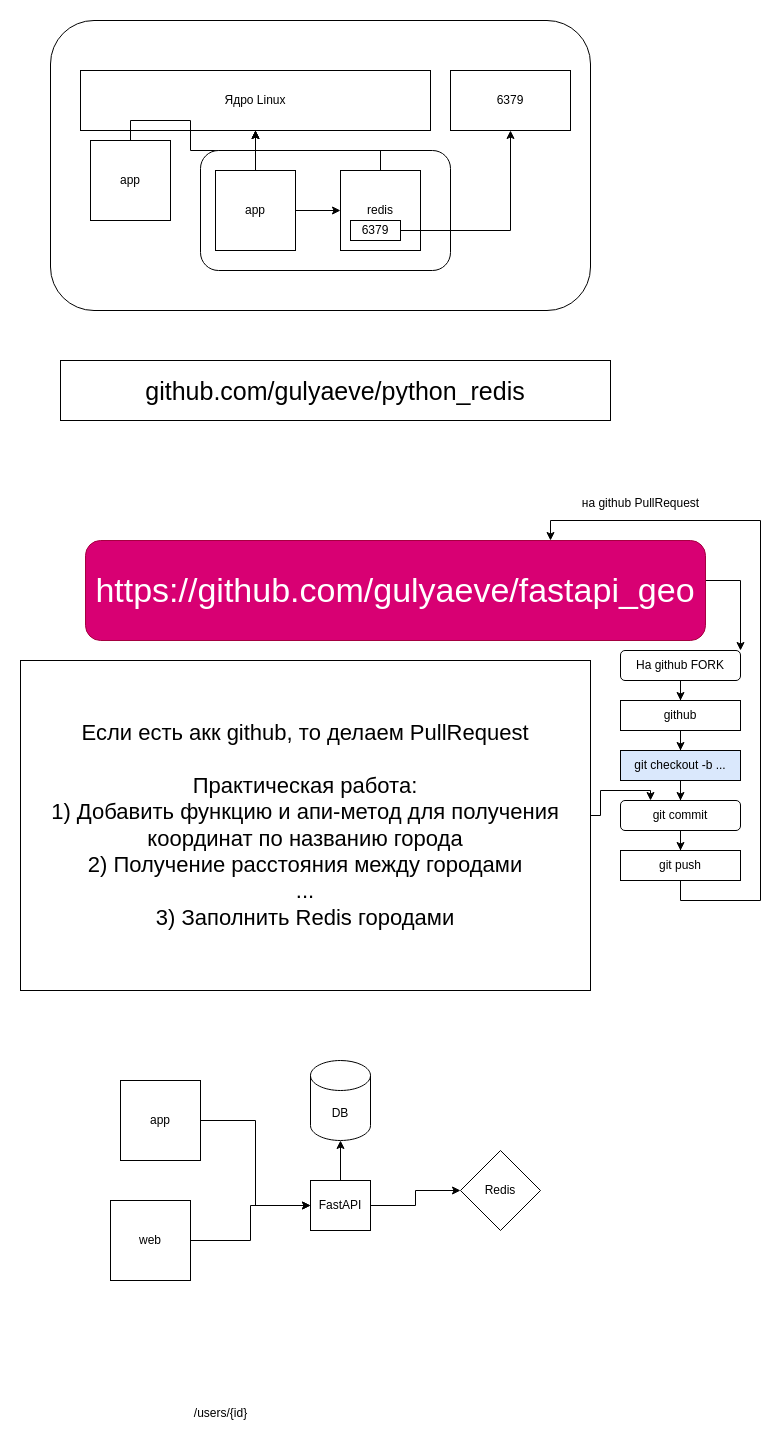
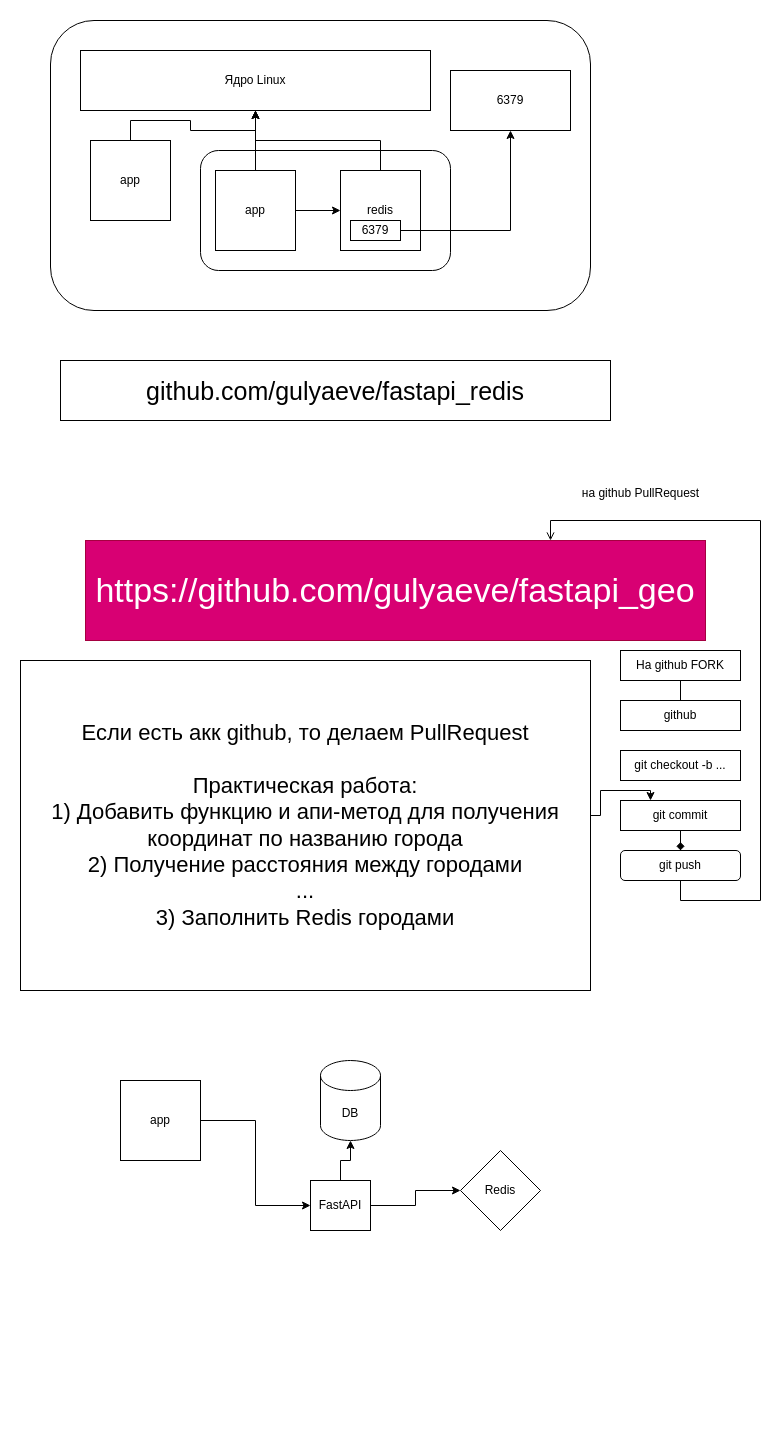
- <mxCell id="3" value="Ядро Linux" style="rounded=0;whiteSpace=wrap;html=1;" parent="1" vertex="1"><mxGeometry x="80" y="70" width="350" height="60" as="geometry" /></mxCell>
+ <mxCell id="3" value="Ядро Linux" style="rounded=0;whiteSpace=wrap;html=1;" parent="1" vertex="1"><mxGeometry x="80" y="50" width="350" height="60" as="geometry" /></mxCell>
- <mxCell id="15" value="&lt;font style=&quot;font-size: 25px;&quot;&gt;github.com/gulyaeve/python_redis&lt;/font&gt;" style="whiteSpace=wrap;html=1;" parent="1" vertex="1"><mxGeometry x="60" y="360" width="550" height="60" as="geometry" /></mxCell>
+ <mxCell id="15" value="&lt;font style=&quot;font-size: 25px;&quot;&gt;github.com/gulyaeve/fastapi_redis&lt;/font&gt;" style="whiteSpace=wrap;html=1;" parent="1" vertex="1"><mxGeometry x="60" y="360" width="550" height="60" as="geometry" /></mxCell>
- <mxCell id="30" value="на github PullRequest" style="text;html=1;align=center;verticalAlign=middle;resizable=0;points=[];autosize=1;strokeColor=none;fillColor=none;" vertex="1" parent="1"><mxGeometry x="570" y="488" width="140" height="30" as="geometry" /></mxCell>
+ <mxCell id="30" value="на github PullRequest" style="text;html=1;align=center;verticalAlign=middle;resizable=0;points=[];autosize=1;strokeColor=none;fillColor=none;" vertex="1" parent="1"><mxGeometry x="570" y="478" width="140" height="30" as="geometry" /></mxCell>
- <mxCell id="28" style="edgeStyle=orthogonalEdgeStyle;rounded=0;orthogonalLoop=1;jettySize=auto;html=1;entryX=0.75;entryY=0;entryDx=0;entryDy=0;" edge="1" parent="1" source="29" target="17"><mxGeometry relative="1" as="geometry"><Array as="points"><mxPoint x="680" y="900" /><mxPoint x="760" y="900" /><mxPoint x="760" y="520" /><mxPoint x="550" y="520" /></Array></mxGeometry></mxCell>
+ <mxCell id="28" style="edgeStyle=orthogonalEdgeStyle;rounded=0;orthogonalLoop=1;jettySize=auto;html=1;entryX=0.75;entryY=0;entryDx=0;entryDy=0;endArrow=open;" edge="1" parent="1" source="29" target="17"><mxGeometry relative="1" as="geometry"><Array as="points"><mxPoint x="680" y="900" /><mxPoint x="760" y="900" /><mxPoint x="760" y="520" /><mxPoint x="550" y="520" /></Array></mxGeometry></mxCell>
- <mxCell id="17" value="&lt;font style=&quot;font-size: 34px;&quot;&gt;https://github.com/gulyaeve/fastapi_geo&lt;/font&gt;" style="whiteSpace=wrap;html=1;fillColor=#d80073;fontColor=#ffffff;strokeColor=#A50040;rounded=1;" vertex="1" parent="1"><mxGeometry x="85" y="540" width="620" height="100" as="geometry" /></mxCell>
+ <mxCell id="17" value="&lt;font style=&quot;font-size: 34px;&quot;&gt;https://github.com/gulyaeve/fastapi_geo&lt;/font&gt;" style="whiteSpace=wrap;html=1;fillColor=#d80073;fontColor=#ffffff;strokeColor=#A50040;" vertex="1" parent="1"><mxGeometry x="85" y="540" width="620" height="100" as="geometry" /></mxCell>
- <mxCell id="16" style="edgeStyle=orthogonalEdgeStyle;rounded=0;orthogonalLoop=1;jettySize=auto;html=1;entryX=1;entryY=0;entryDx=0;entryDy=0;" edge="1" parent="1" source="17" target="21"><mxGeometry relative="1" as="geometry"><Array as="points"><mxPoint x="740" y="580" /></Array></mxGeometry></mxCell>
- <mxCell id="21" value="На github FORK" style="whiteSpace=wrap;html=1;rounded=1;" vertex="1" parent="1"><mxGeometry x="620" y="650" width="120" height="30" as="geometry" /></mxCell>
+ <mxCell id="21" value="На github FORK" style="rounded=0;whiteSpace=wrap;html=1;" vertex="1" parent="1"><mxGeometry x="620" y="650" width="120" height="30" as="geometry" /></mxCell>
- <mxCell id="20" style="edgeStyle=orthogonalEdgeStyle;rounded=0;orthogonalLoop=1;jettySize=auto;html=1;entryX=0.5;entryY=0;entryDx=0;entryDy=0;" edge="1" parent="1" source="21" target="23"><mxGeometry relative="1" as="geometry" /></mxCell>
+ <mxCell id="20" style="edgeStyle=orthogonalEdgeStyle;rounded=0;orthogonalLoop=1;jettySize=auto;html=1;entryX=0.5;entryY=0;entryDx=0;entryDy=0;endArrow=none;" edge="1" parent="1" source="21" target="23"><mxGeometry relative="1" as="geometry" /></mxCell>
- <mxCell id="22" style="edgeStyle=orthogonalEdgeStyle;rounded=0;orthogonalLoop=1;jettySize=auto;html=1;entryX=0.5;entryY=0;entryDx=0;entryDy=0;" edge="1" parent="1" source="23" target="25"><mxGeometry relative="1" as="geometry" /></mxCell>
- <mxCell id="25" value="git checkout -b ..." style="rounded=0;whiteSpace=wrap;html=1;fillColor=#dae8fc;" vertex="1" parent="1"><mxGeometry x="620" y="750" width="120" height="30" as="geometry" /></mxCell>
+ <mxCell id="25" value="git checkout -b ..." style="rounded=0;whiteSpace=wrap;html=1;" vertex="1" parent="1"><mxGeometry x="620" y="750" width="120" height="30" as="geometry" /></mxCell>
- <mxCell id="24" style="edgeStyle=orthogonalEdgeStyle;rounded=0;orthogonalLoop=1;jettySize=auto;html=1;entryX=0.5;entryY=0;entryDx=0;entryDy=0;" edge="1" parent="1" source="25" target="27"><mxGeometry relative="1" as="geometry" /></mxCell>
- <mxCell id="27" value="git commit" style="whiteSpace=wrap;html=1;rounded=1;" vertex="1" parent="1"><mxGeometry x="620" y="800" width="120" height="30" as="geometry" /></mxCell>
+ <mxCell id="27" value="git commit" style="rounded=0;whiteSpace=wrap;html=1;" vertex="1" parent="1"><mxGeometry x="620" y="800" width="120" height="30" as="geometry" /></mxCell>
- <mxCell id="26" style="edgeStyle=orthogonalEdgeStyle;rounded=0;orthogonalLoop=1;jettySize=auto;html=1;entryX=0.5;entryY=0;entryDx=0;entryDy=0;" edge="1" parent="1" source="27" target="29"><mxGeometry relative="1" as="geometry" /></mxCell>
+ <mxCell id="26" style="edgeStyle=orthogonalEdgeStyle;rounded=0;orthogonalLoop=1;jettySize=auto;html=1;entryX=0.5;entryY=0;entryDx=0;entryDy=0;endArrow=diamond;" edge="1" parent="1" source="27" target="29"><mxGeometry relative="1" as="geometry" /></mxCell>
- <mxCell id="29" value="git push" style="rounded=0;whiteSpace=wrap;html=1;" vertex="1" parent="1"><mxGeometry x="620" y="850" width="120" height="30" as="geometry" /></mxCell>
+ <mxCell id="29" value="git push" style="whiteSpace=wrap;html=1;rounded=1;" vertex="1" parent="1"><mxGeometry x="620" y="850" width="120" height="30" as="geometry" /></mxCell>
- <mxCell id="34" value="DB" style="shape=cylinder3;whiteSpace=wrap;html=1;boundedLbl=1;backgroundOutline=1;size=15;" vertex="1" parent="1"><mxGeometry x="310" y="1060" width="60" height="80" as="geometry" /></mxCell>
+ <mxCell id="34" value="DB" style="shape=cylinder3;whiteSpace=wrap;html=1;boundedLbl=1;backgroundOutline=1;size=15;" vertex="1" parent="1"><mxGeometry x="320" y="1060" width="60" height="80" as="geometry" /></mxCell>
- <mxCell id="39" value="web" style="whiteSpace=wrap;html=1;aspect=fixed;" vertex="1" parent="1"><mxGeometry x="110" y="1200" width="80" height="80" as="geometry" /></mxCell>
- <mxCell id="38" style="edgeStyle=orthogonalEdgeStyle;rounded=0;orthogonalLoop=1;jettySize=auto;html=1;" edge="1" parent="1" source="39" target="33"><mxGeometry relative="1" as="geometry" /></mxCell>
- <mxCell id="40" value="/users/{id}" style="text;html=1;align=center;verticalAlign=middle;resizable=0;points=[];autosize=1;strokeColor=none;fillColor=none;" vertex="1" parent="1"><mxGeometry x="180" y="1398" width="80" height="30" as="geometry" /></mxCell>
